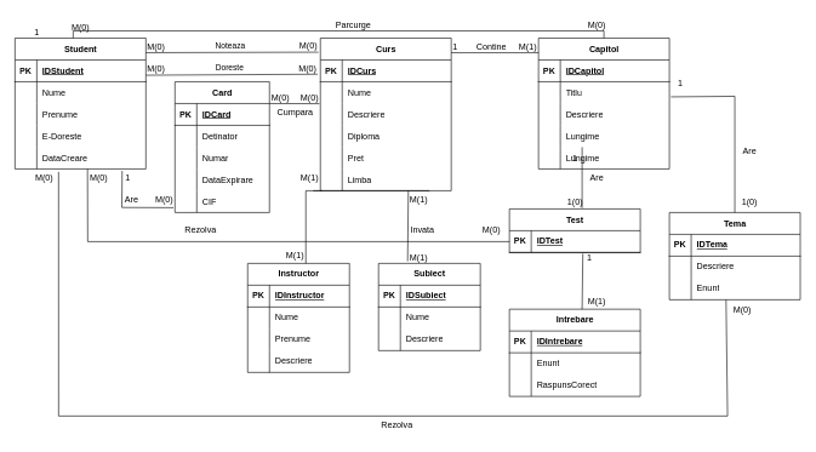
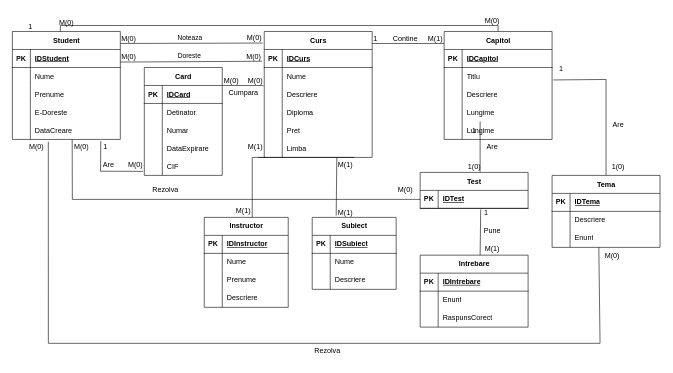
- <mxCell id="126" value="&lt;div&gt;Parcurge&lt;/div&gt;" style="text;html=1;align=center;verticalAlign=middle;resizable=0;points=[];autosize=1;strokeColor=none;fillColor=none;" parent="1" vertex="1"><mxGeometry x="450" y="20" width="70" height="30" as="geometry" /></mxCell>
- <mxCell id="112" value="Invata" style="text;html=1;align=center;verticalAlign=middle;resizable=0;points=[];autosize=1;strokeColor=none;fillColor=none;" parent="1" vertex="1"><mxGeometry x="550" y="302" width="60" height="30" as="geometry" /></mxCell>
+ <mxCell id="141" value="Pune" style="text;html=1;align=center;verticalAlign=middle;resizable=0;points=[];autosize=1;strokeColor=none;fillColor=none;" parent="1" vertex="1"><mxGeometry x="795" y="370" width="50" height="30" as="geometry" /></mxCell>
